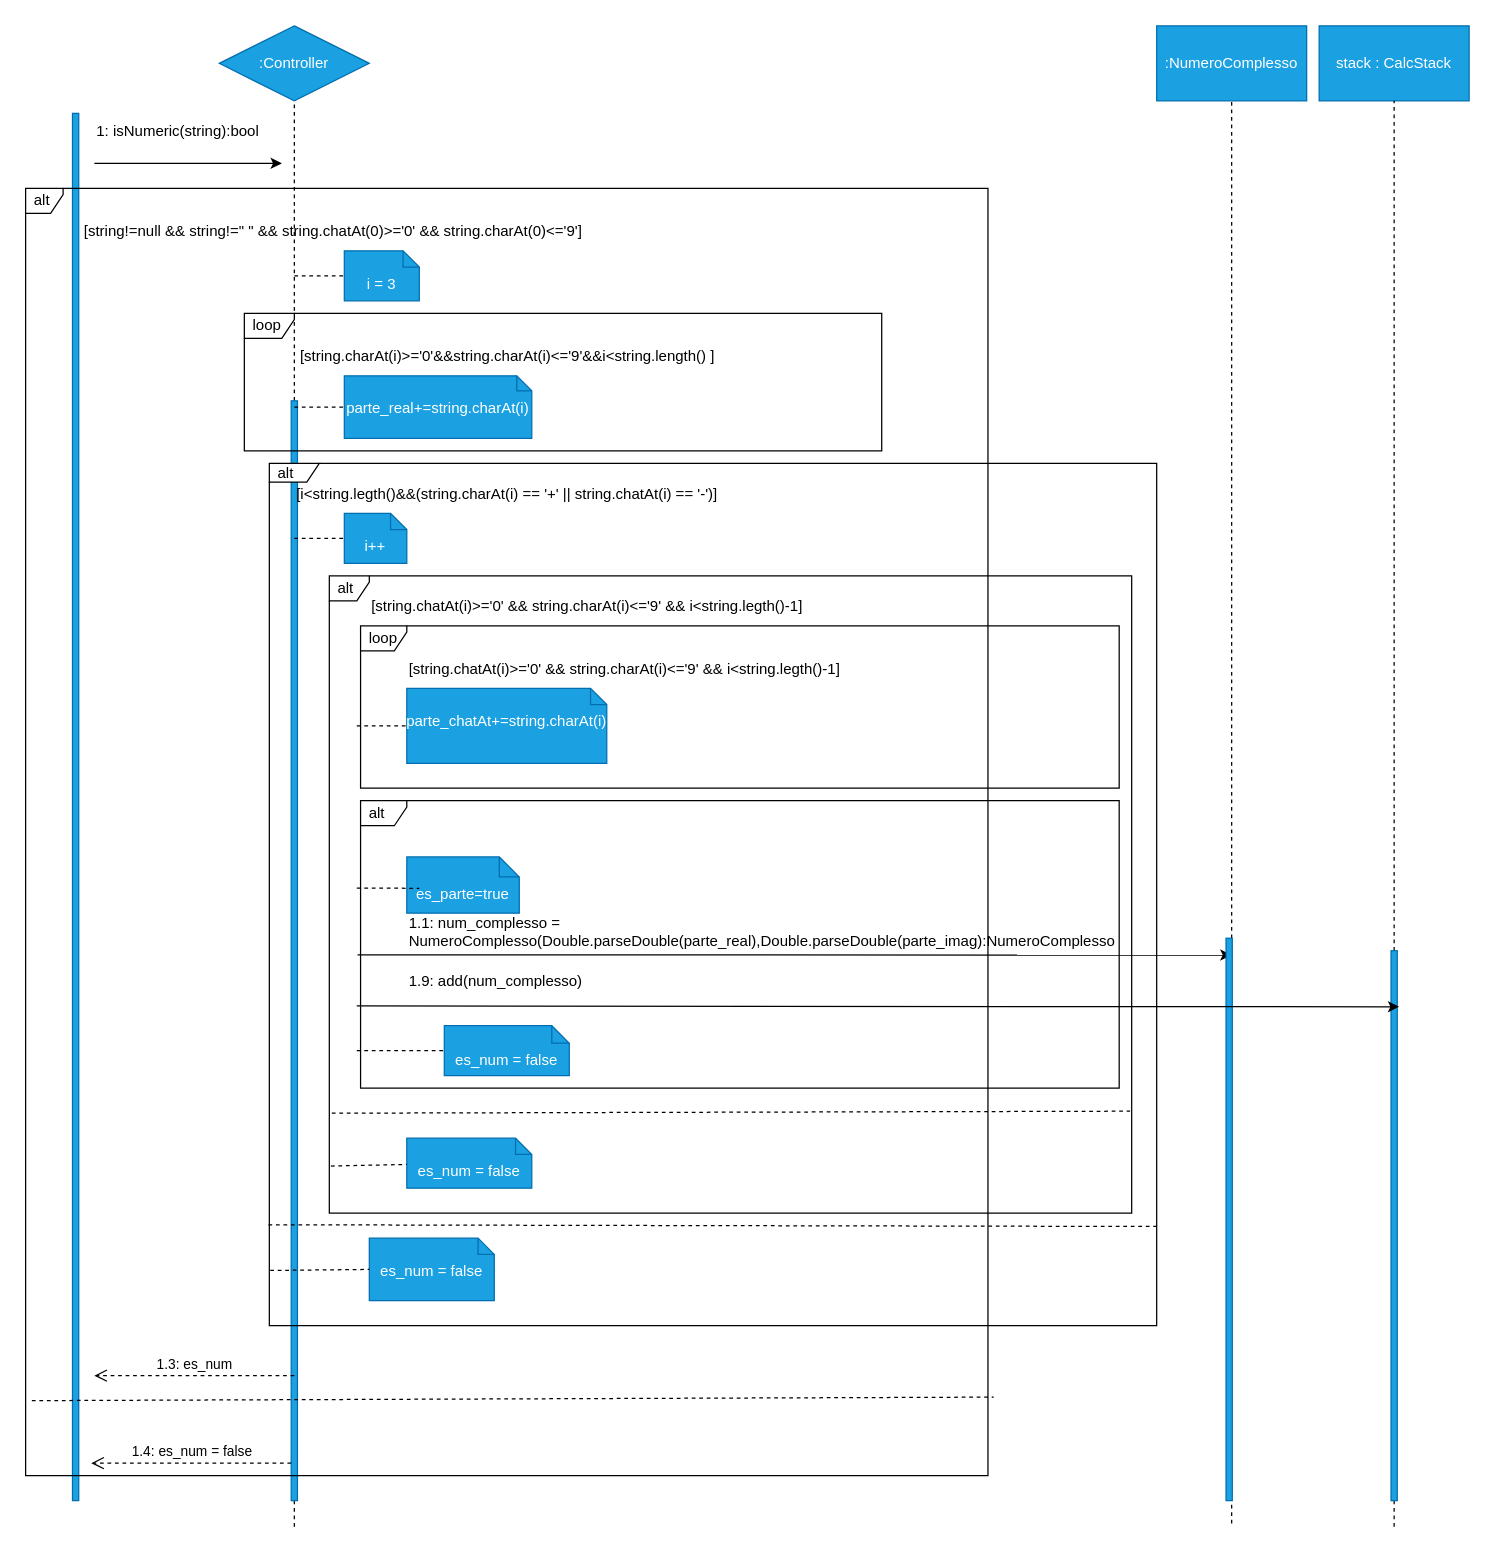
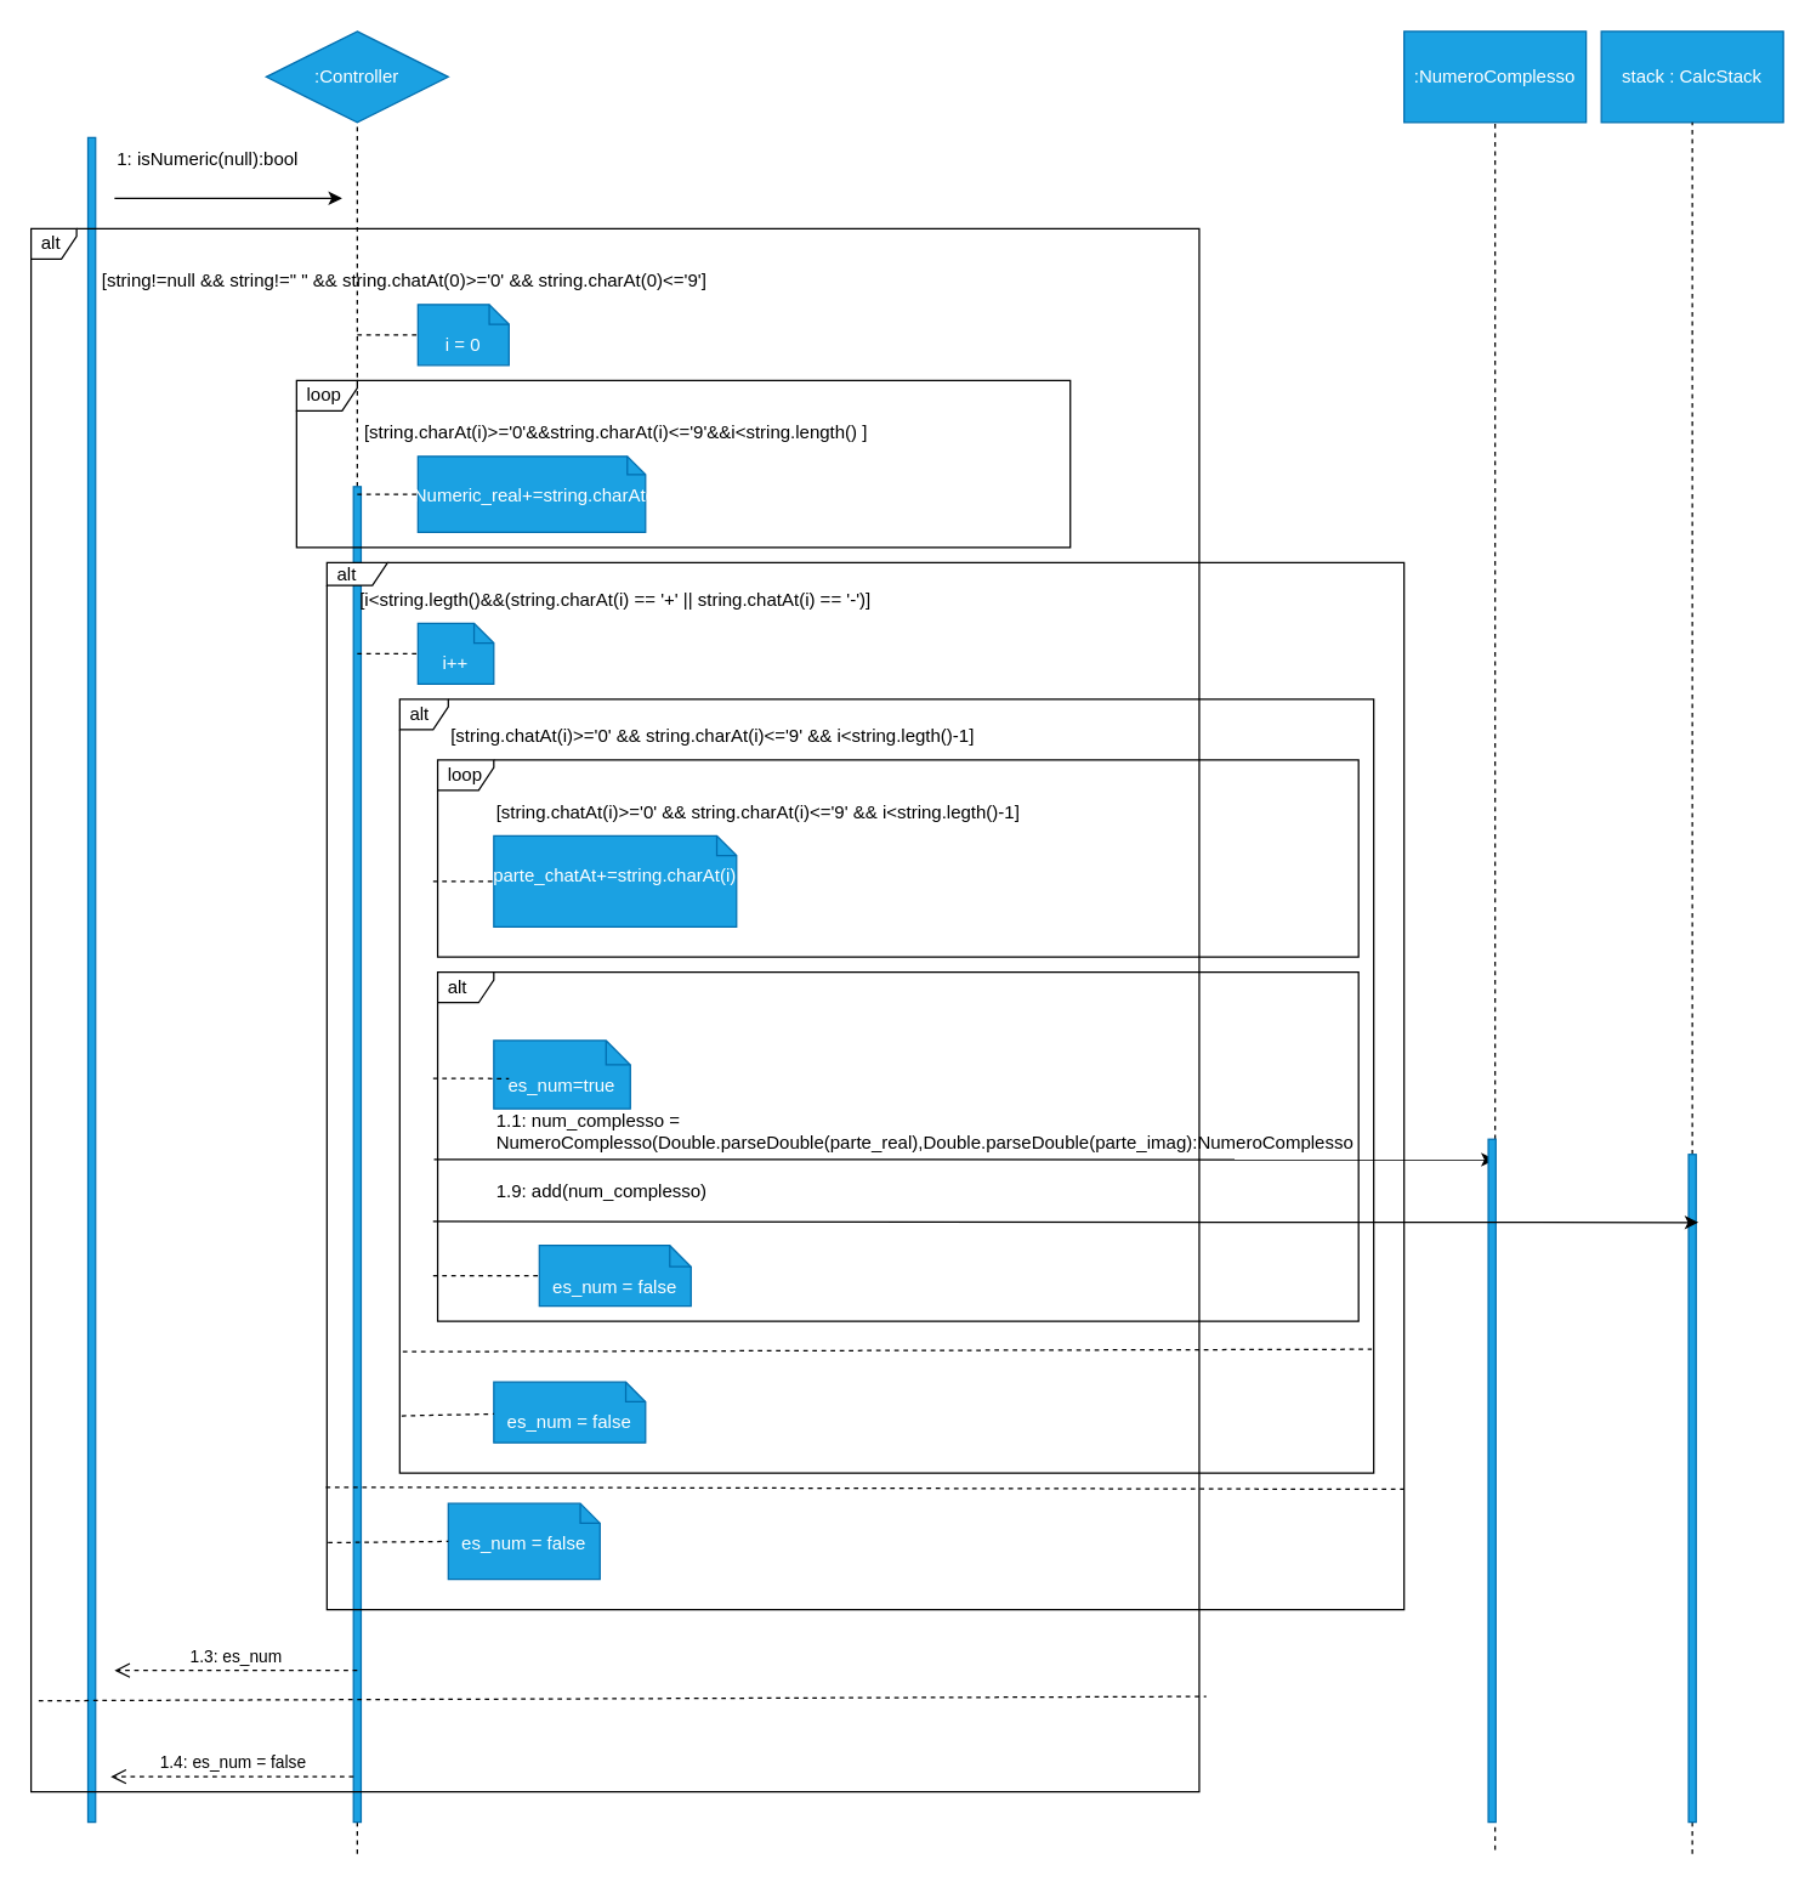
- <mxCell id="4" value="1: isNumeric(string):bool&amp;nbsp;" style="text;html=1;strokeColor=none;fillColor=none;align=left;verticalAlign=middle;whiteSpace=wrap;rounded=0;" vertex="1" parent="1"><mxGeometry x="75" y="90" width="240" height="30" as="geometry" /></mxCell>
+ <mxCell id="4" value="1: isNumeric(null):bool&amp;nbsp;" style="text;html=1;strokeColor=none;fillColor=none;align=left;verticalAlign=middle;whiteSpace=wrap;rounded=0;" vertex="1" parent="1"><mxGeometry x="75" y="90" width="240" height="30" as="geometry" /></mxCell>
- <mxCell id="13" value="i = 3" style="shape=note2;boundedLbl=1;whiteSpace=wrap;html=1;size=13;verticalAlign=top;align=center;fillColor=#1ba1e2;fontColor=#ffffff;strokeColor=#006EAF;" vertex="1" parent="1"><mxGeometry x="275" y="200" width="60" height="40" as="geometry" /></mxCell>
+ <mxCell id="13" value="i = 0" style="shape=note2;boundedLbl=1;whiteSpace=wrap;html=1;size=13;verticalAlign=top;align=center;fillColor=#1ba1e2;fontColor=#ffffff;strokeColor=#006EAF;" vertex="1" parent="1"><mxGeometry x="275" y="200" width="60" height="40" as="geometry" /></mxCell>
- <mxCell id="15" value="parte_real+=string.charAt(i)" style="shape=note2;boundedLbl=1;whiteSpace=wrap;html=1;size=12;verticalAlign=top;align=center;fillColor=#1ba1e2;fontColor=#ffffff;strokeColor=#006EAF;" vertex="1" parent="1"><mxGeometry x="275" y="300" width="150" height="50" as="geometry" /></mxCell>
+ <mxCell id="15" value="isNumeric_real+=string.charAt(i)" style="shape=note2;boundedLbl=1;whiteSpace=wrap;html=1;size=12;verticalAlign=top;align=center;fillColor=#1ba1e2;fontColor=#ffffff;strokeColor=#006EAF;" vertex="1" parent="1"><mxGeometry x="275" y="300" width="150" height="50" as="geometry" /></mxCell>
- <mxCell id="28" value="es_parte=true" style="shape=note2;boundedLbl=1;whiteSpace=wrap;html=1;size=16;verticalAlign=top;align=center;fillColor=#1ba1e2;fontColor=#ffffff;strokeColor=#006EAF;" vertex="1" parent="1"><mxGeometry x="325" y="685" width="90" height="45" as="geometry" /></mxCell>
+ <mxCell id="28" value="es_num=true" style="shape=note2;boundedLbl=1;whiteSpace=wrap;html=1;size=16;verticalAlign=top;align=center;fillColor=#1ba1e2;fontColor=#ffffff;strokeColor=#006EAF;" vertex="1" parent="1"><mxGeometry x="325" y="685" width="90" height="45" as="geometry" /></mxCell>
